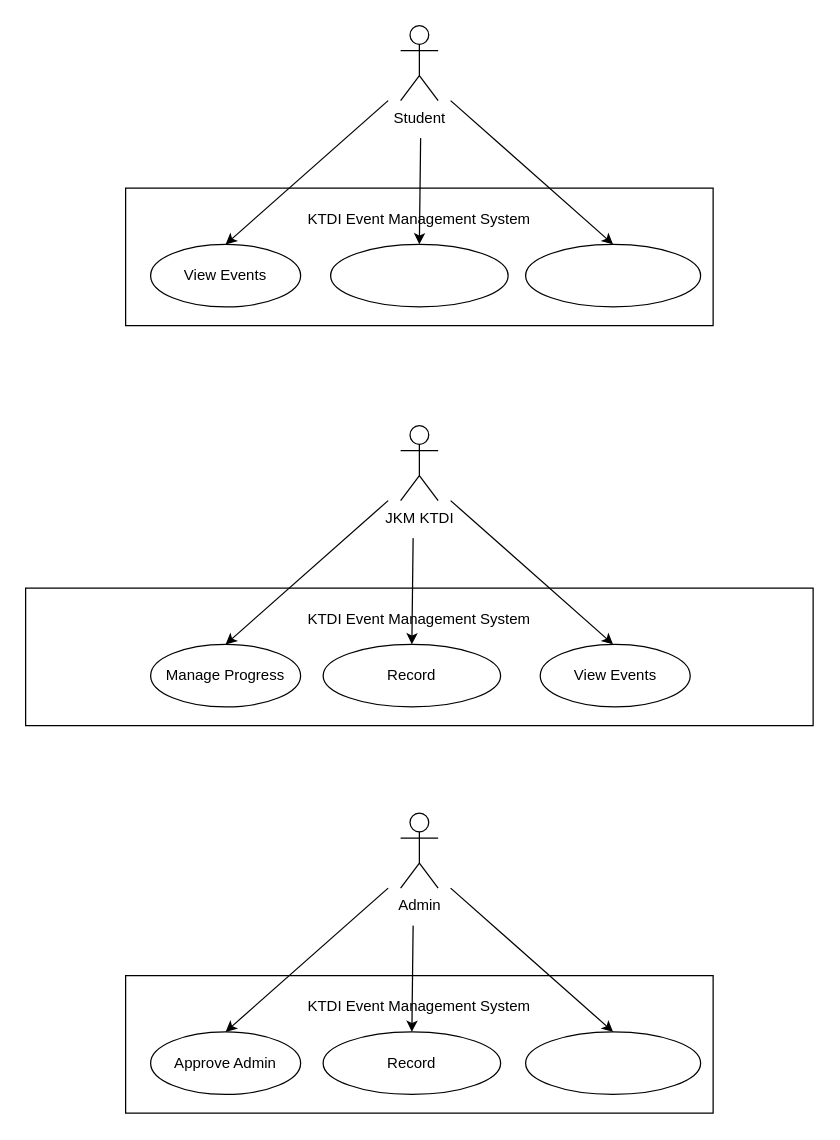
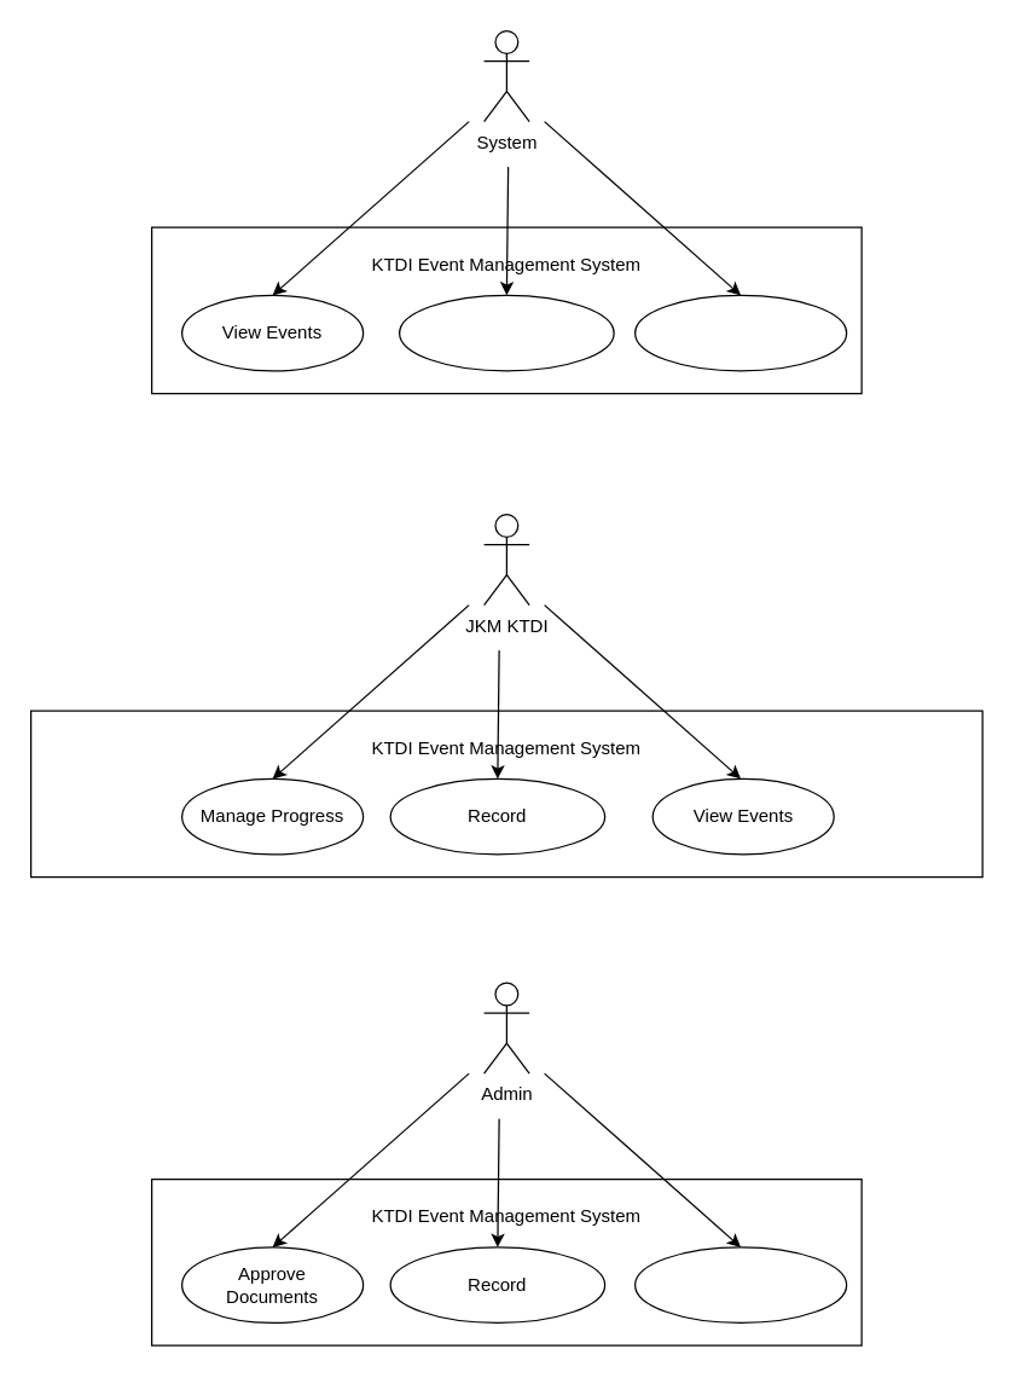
- <mxCell id="9" value="Student&lt;br&gt;" style="shape=umlActor;verticalLabelPosition=bottom;verticalAlign=top;html=1;outlineConnect=0;" parent="1" vertex="1"><mxGeometry x="320" y="20" width="30" height="60" as="geometry" /></mxCell>
+ <mxCell id="9" value="System&lt;br&gt;" style="shape=umlActor;verticalLabelPosition=bottom;verticalAlign=top;html=1;outlineConnect=0;" parent="1" vertex="1"><mxGeometry x="320" y="20" width="30" height="60" as="geometry" /></mxCell>
- <mxCell id="35" value="Approve Admin" style="text;strokeColor=none;align=center;fillColor=none;html=1;verticalAlign=middle;whiteSpace=wrap;rounded=0;" parent="33" vertex="1"><mxGeometry x="10" y="10" width="100" height="30" as="geometry" /></mxCell>
+ <mxCell id="35" value="Approve Documents" style="text;strokeColor=none;align=center;fillColor=none;html=1;verticalAlign=middle;whiteSpace=wrap;rounded=0;" parent="33" vertex="1"><mxGeometry x="10" y="10" width="100" height="30" as="geometry" /></mxCell>
